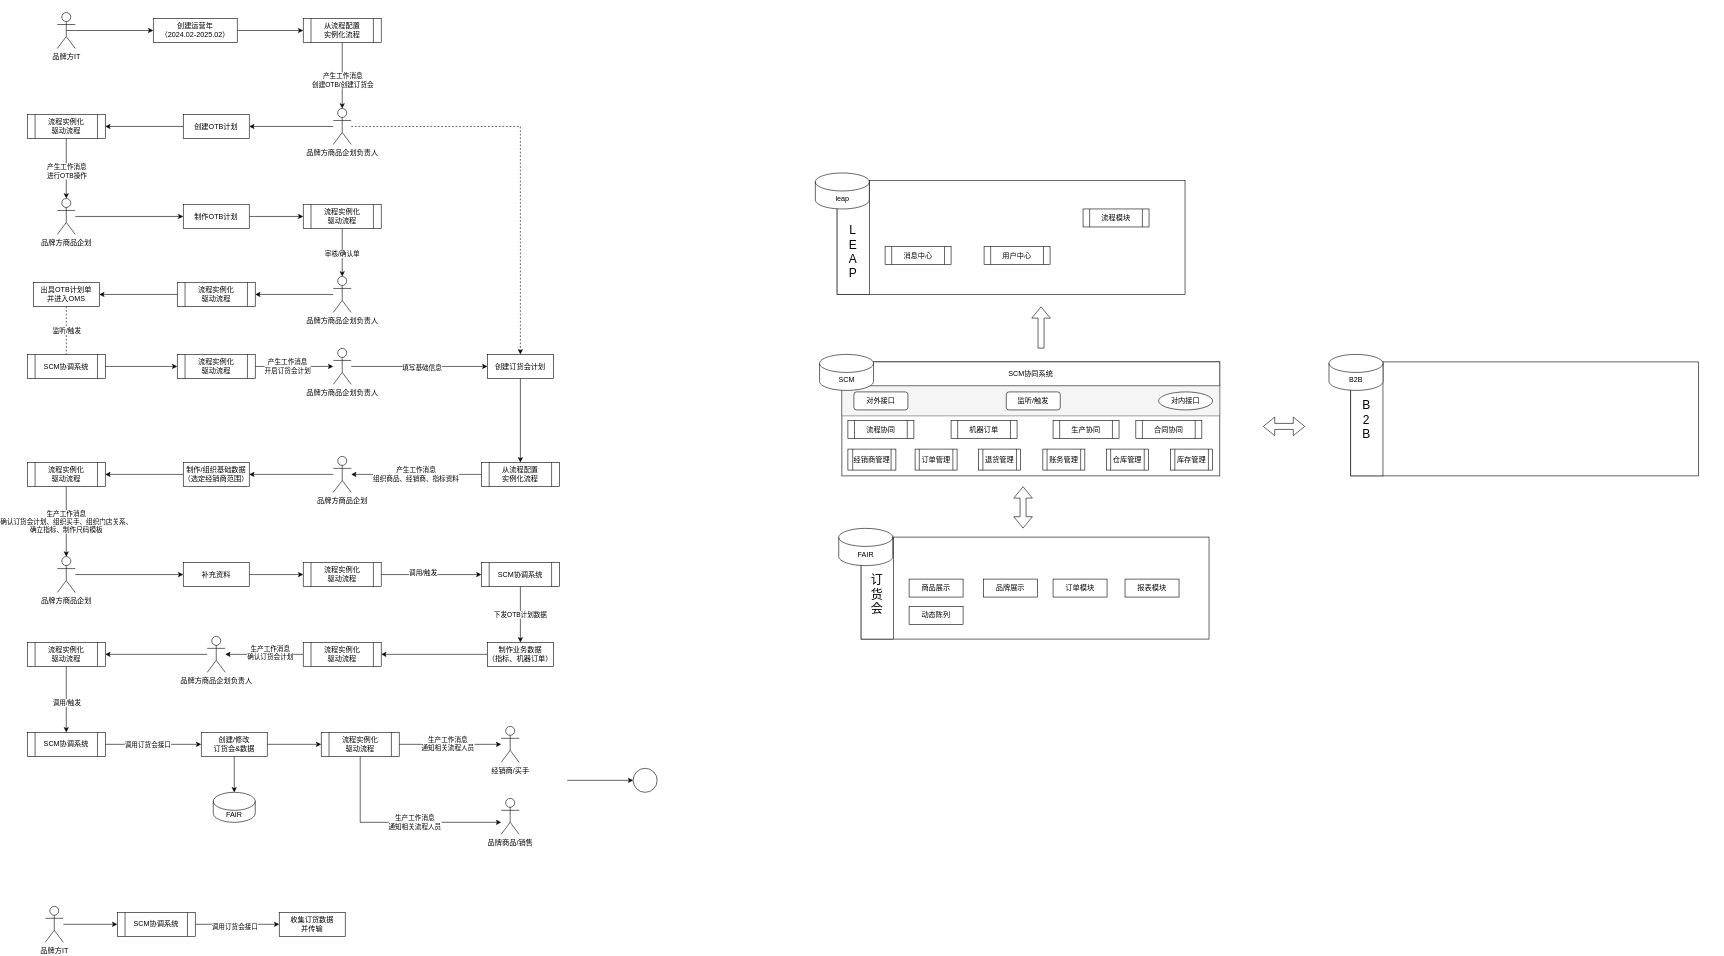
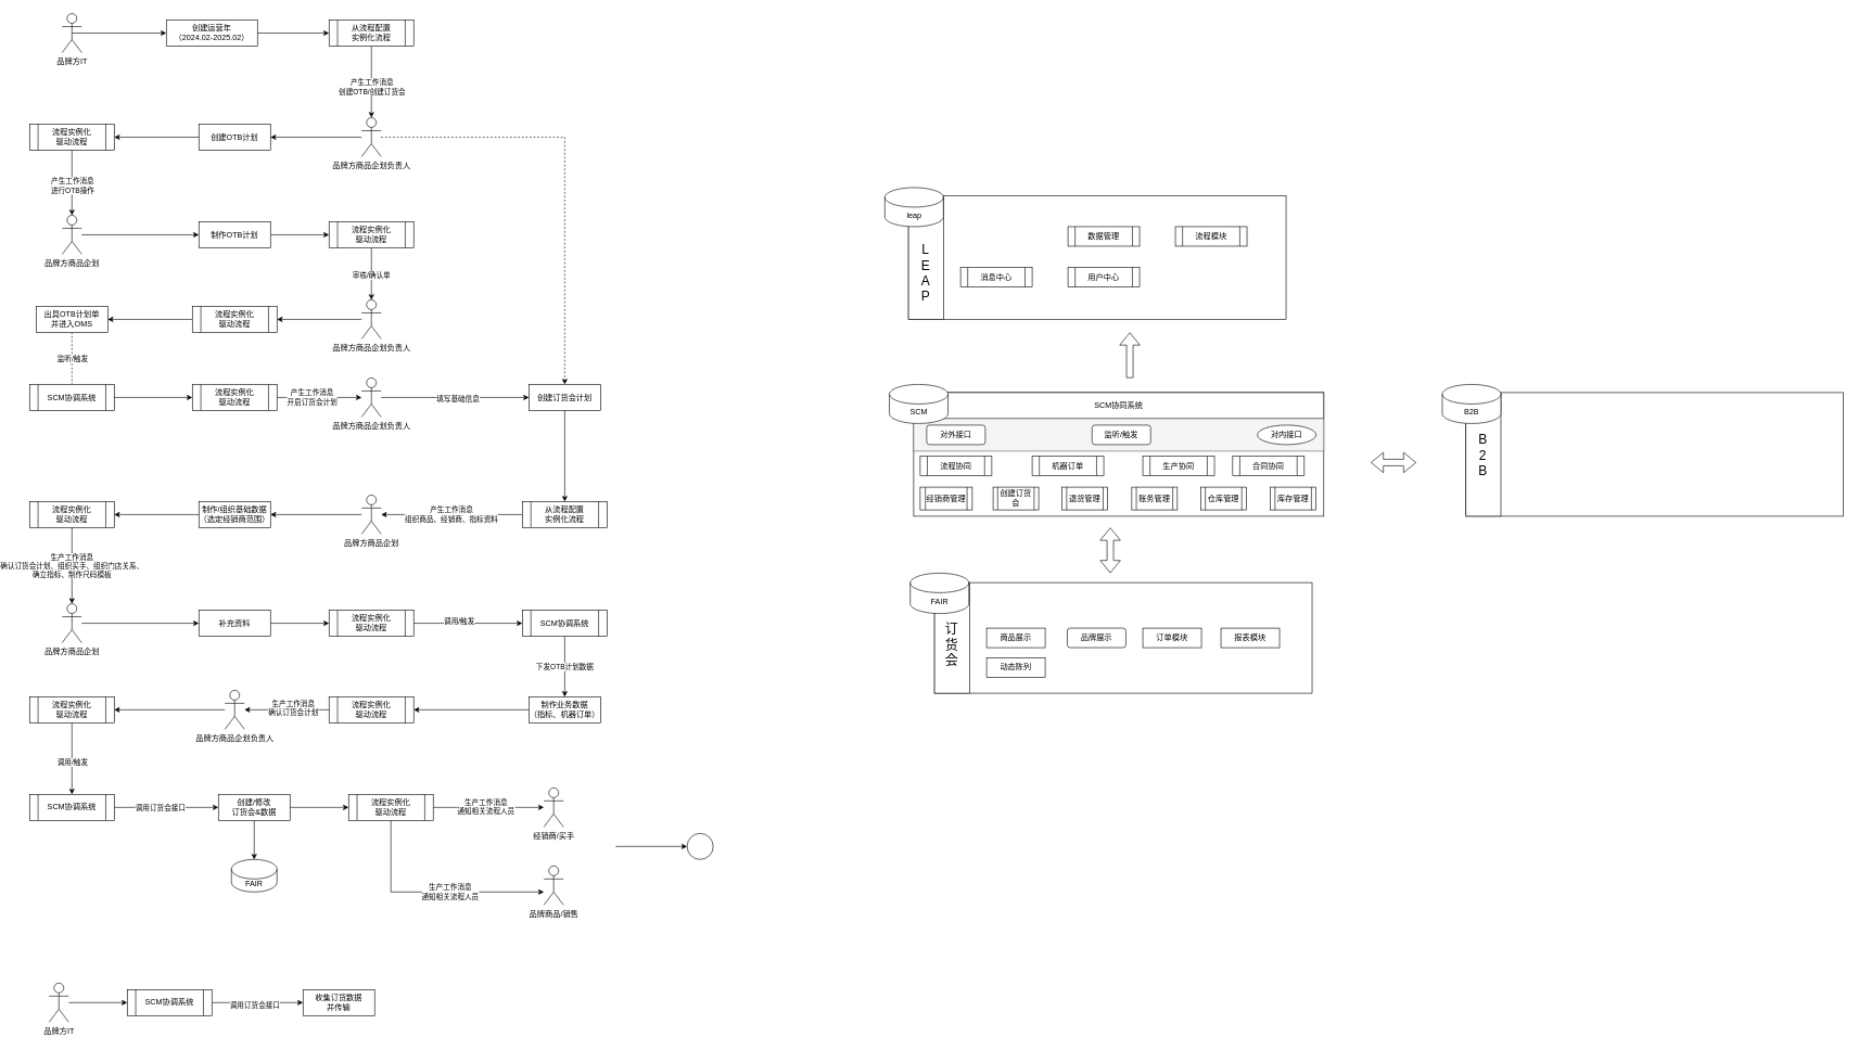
+ <mxCell id="131" value="数据管理" style="shape=process;whiteSpace=wrap;html=1;backgroundOutline=1;" vertex="1" parent="126"><mxGeometry x="245.0" y="47.5" width="110" height="30" as="geometry" /></mxCell>
- <mxCell id="83" value="订单管理" style="shape=process;whiteSpace=wrap;html=1;backgroundOutline=1;" vertex="1" parent="74"><mxGeometry x="122" y="145.31" width="70" height="35" as="geometry" /></mxCell>
+ <mxCell id="83" value="创建订货会" style="shape=process;whiteSpace=wrap;html=1;backgroundOutline=1;" vertex="1" parent="74"><mxGeometry x="122" y="145.31" width="70" height="35" as="geometry" /></mxCell>
- <mxCell id="99" value="品牌展示" style="rounded=0;whiteSpace=wrap;html=1;" vertex="1" parent="93"><mxGeometry x="204" y="70" width="90" height="30" as="geometry" /></mxCell>
+ <mxCell id="99" value="品牌展示" style="whiteSpace=wrap;html=1;rounded=1;" vertex="1" parent="93"><mxGeometry x="204" y="70" width="90" height="30" as="geometry" /></mxCell>
